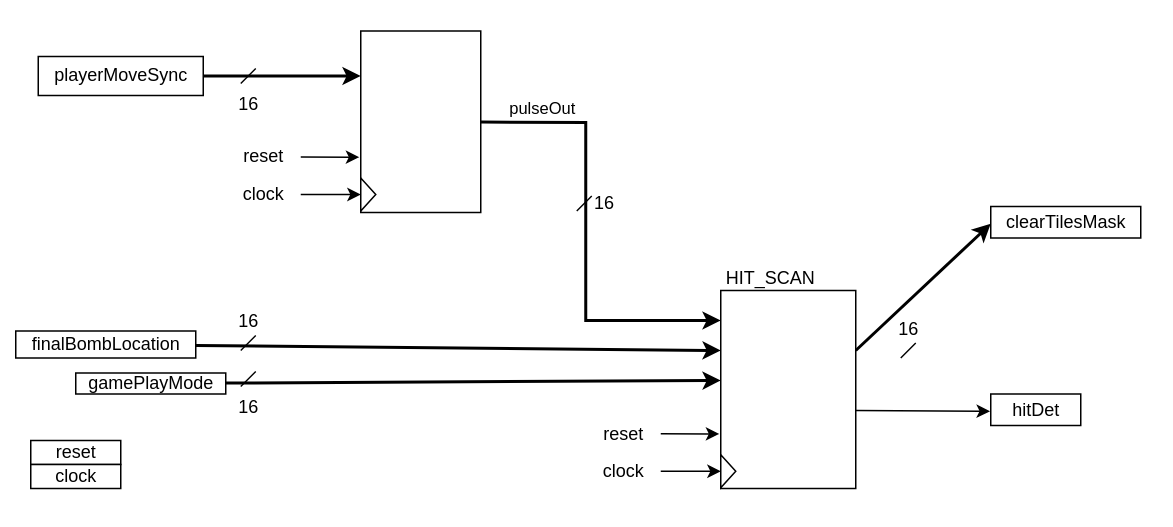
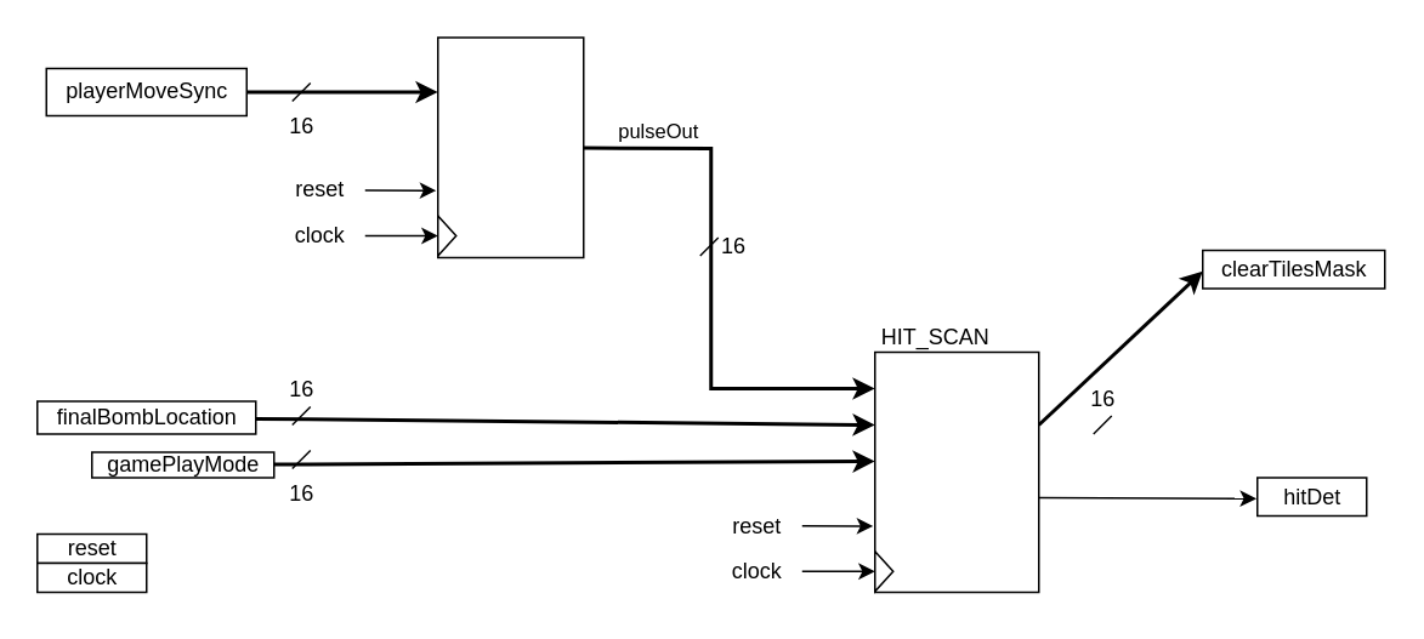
- <mxCell id="7" value="finalBombLocation" style="externalPins=0;recursiveResize=0;shadow=0;dashed=0;align=center;html=1;strokeWidth=1;shape=mxgraph.rtl.abstract.entity;container=1;collapsible=0;kind=input;drawPins=0;left=0;right=1;bottom=0;top=0;" vertex="1" parent="1"><mxGeometry x="10" y="220" width="120" height="18" as="geometry" /></mxCell>
+ <mxCell id="7" value="finalBombLocation" style="externalPins=0;recursiveResize=0;shadow=0;dashed=0;align=center;html=1;strokeWidth=1;shape=mxgraph.rtl.abstract.entity;container=1;collapsible=0;kind=input;drawPins=0;left=0;right=1;bottom=0;top=0;" vertex="1" parent="1"><mxGeometry x="20" y="220" width="120" height="18" as="geometry" /></mxCell>
- <mxCell id="11" value="hitDet" style="externalPins=0;recursiveResize=0;shadow=0;dashed=0;align=center;html=1;strokeWidth=1;shape=mxgraph.rtl.abstract.entity;container=1;collapsible=0;kind=input;drawPins=0;left=0;right=1;bottom=0;top=0;" vertex="1" parent="1"><mxGeometry x="660" y="262" width="60" height="21" as="geometry" /></mxCell>
+ <mxCell id="11" value="hitDet" style="externalPins=0;recursiveResize=0;shadow=0;dashed=0;align=center;html=1;strokeWidth=1;shape=mxgraph.rtl.abstract.entity;container=1;collapsible=0;kind=input;drawPins=0;left=0;right=1;bottom=0;top=0;" vertex="1" parent="1"><mxGeometry x="690" y="262" width="60" height="21" as="geometry" /></mxCell>
